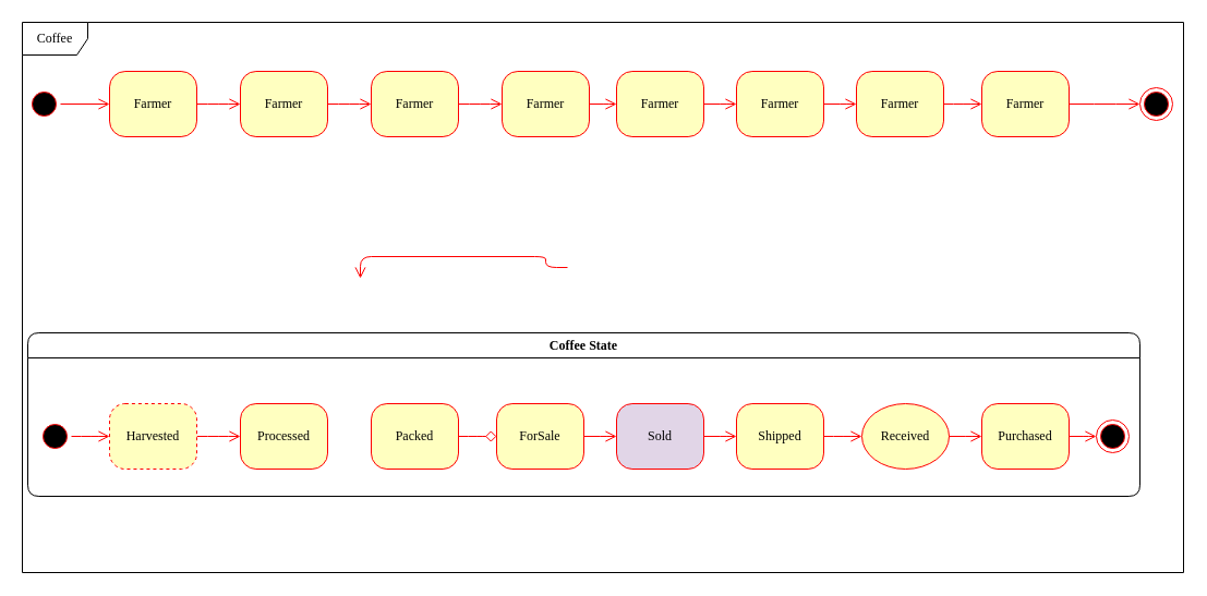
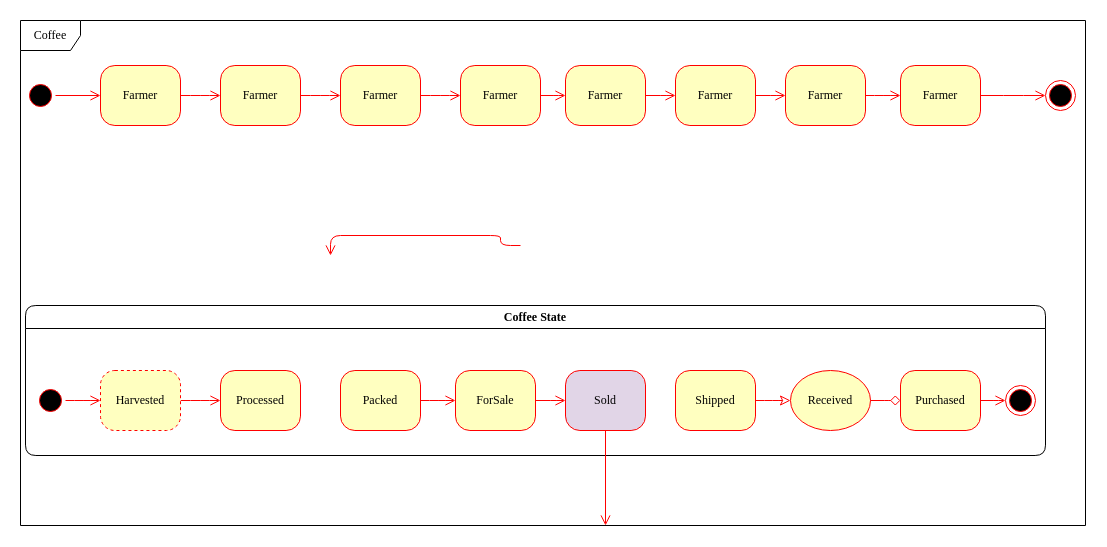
- <mxCell id="18" value="" style="edgeStyle=elbowEdgeStyle;rounded=1;orthogonalLoop=1;jettySize=auto;html=1;fontSize=12;startArrow=none;startFill=0;strokeColor=#FF0000;endArrow=diamond;endFill=0;labelBackgroundColor=none;fontFamily=Verdana;align=left;startSize=6;endSize=8;" edge="1" parent="8" source="15" target="17"><mxGeometry relative="1" as="geometry" /></mxCell>
+ <mxCell id="18" value="" style="edgeStyle=elbowEdgeStyle;rounded=1;orthogonalLoop=1;jettySize=auto;html=1;fontSize=12;startArrow=none;startFill=0;strokeColor=#FF0000;endArrow=open;endFill=0;labelBackgroundColor=none;fontFamily=Verdana;align=left;startSize=6;endSize=8;" edge="1" parent="8" source="15" target="17"><mxGeometry relative="1" as="geometry" /></mxCell>
- <mxCell id="19" value="" style="edgeStyle=elbowEdgeStyle;rounded=1;orthogonalLoop=1;jettySize=auto;html=1;labelBackgroundColor=none;fontFamily=Verdana;fontSize=12;startArrow=none;startFill=0;endArrow=open;endFill=0;startSize=6;endSize=8;strokeColor=#FF0000;" edge="1" parent="8" source="20" target="22"><mxGeometry relative="1" as="geometry" /></mxCell>
+ <mxCell id="19" value="" style="edgeStyle=elbowEdgeStyle;rounded=1;orthogonalLoop=1;jettySize=auto;html=1;labelBackgroundColor=none;fontFamily=Verdana;fontSize=12;startArrow=none;startFill=0;endArrow=open;endFill=0;startSize=6;endSize=8;strokeColor=#FF0000;" edge="1" parent="8" source="20" target="2"><mxGeometry relative="1" as="geometry" /></mxCell>
- <mxCell id="21" value="" style="edgeStyle=elbowEdgeStyle;rounded=1;orthogonalLoop=1;jettySize=auto;html=1;labelBackgroundColor=none;fontFamily=Verdana;fontSize=12;startArrow=none;startFill=0;endArrow=open;endFill=0;startSize=6;endSize=8;strokeColor=#FF0000;" edge="1" parent="8" source="22" target="23"><mxGeometry relative="1" as="geometry" /></mxCell>
+ <mxCell id="21" value="" style="edgeStyle=elbowEdgeStyle;rounded=1;orthogonalLoop=1;jettySize=auto;html=1;labelBackgroundColor=none;fontFamily=Verdana;fontSize=12;startArrow=none;startFill=0;endArrow=classic;endFill=0;startSize=6;endSize=8;strokeColor=#FF0000;" edge="1" parent="8" source="22" target="23"><mxGeometry relative="1" as="geometry" /></mxCell>
- <mxCell id="31" value="" style="edgeStyle=elbowEdgeStyle;rounded=1;orthogonalLoop=1;jettySize=auto;html=1;labelBackgroundColor=none;fontFamily=Verdana;fontSize=12;startArrow=none;startFill=0;endArrow=open;endFill=0;startSize=6;endSize=8;strokeColor=#FF0000;" edge="1" parent="1" source="23" target="30"><mxGeometry relative="1" as="geometry" /></mxCell>
+ <mxCell id="31" value="" style="edgeStyle=elbowEdgeStyle;rounded=1;orthogonalLoop=1;jettySize=auto;html=1;labelBackgroundColor=none;fontFamily=Verdana;fontSize=12;startArrow=none;startFill=0;endArrow=diamond;endFill=0;startSize=6;endSize=8;strokeColor=#FF0000;" edge="1" parent="1" source="23" target="30"><mxGeometry relative="1" as="geometry" /></mxCell>
